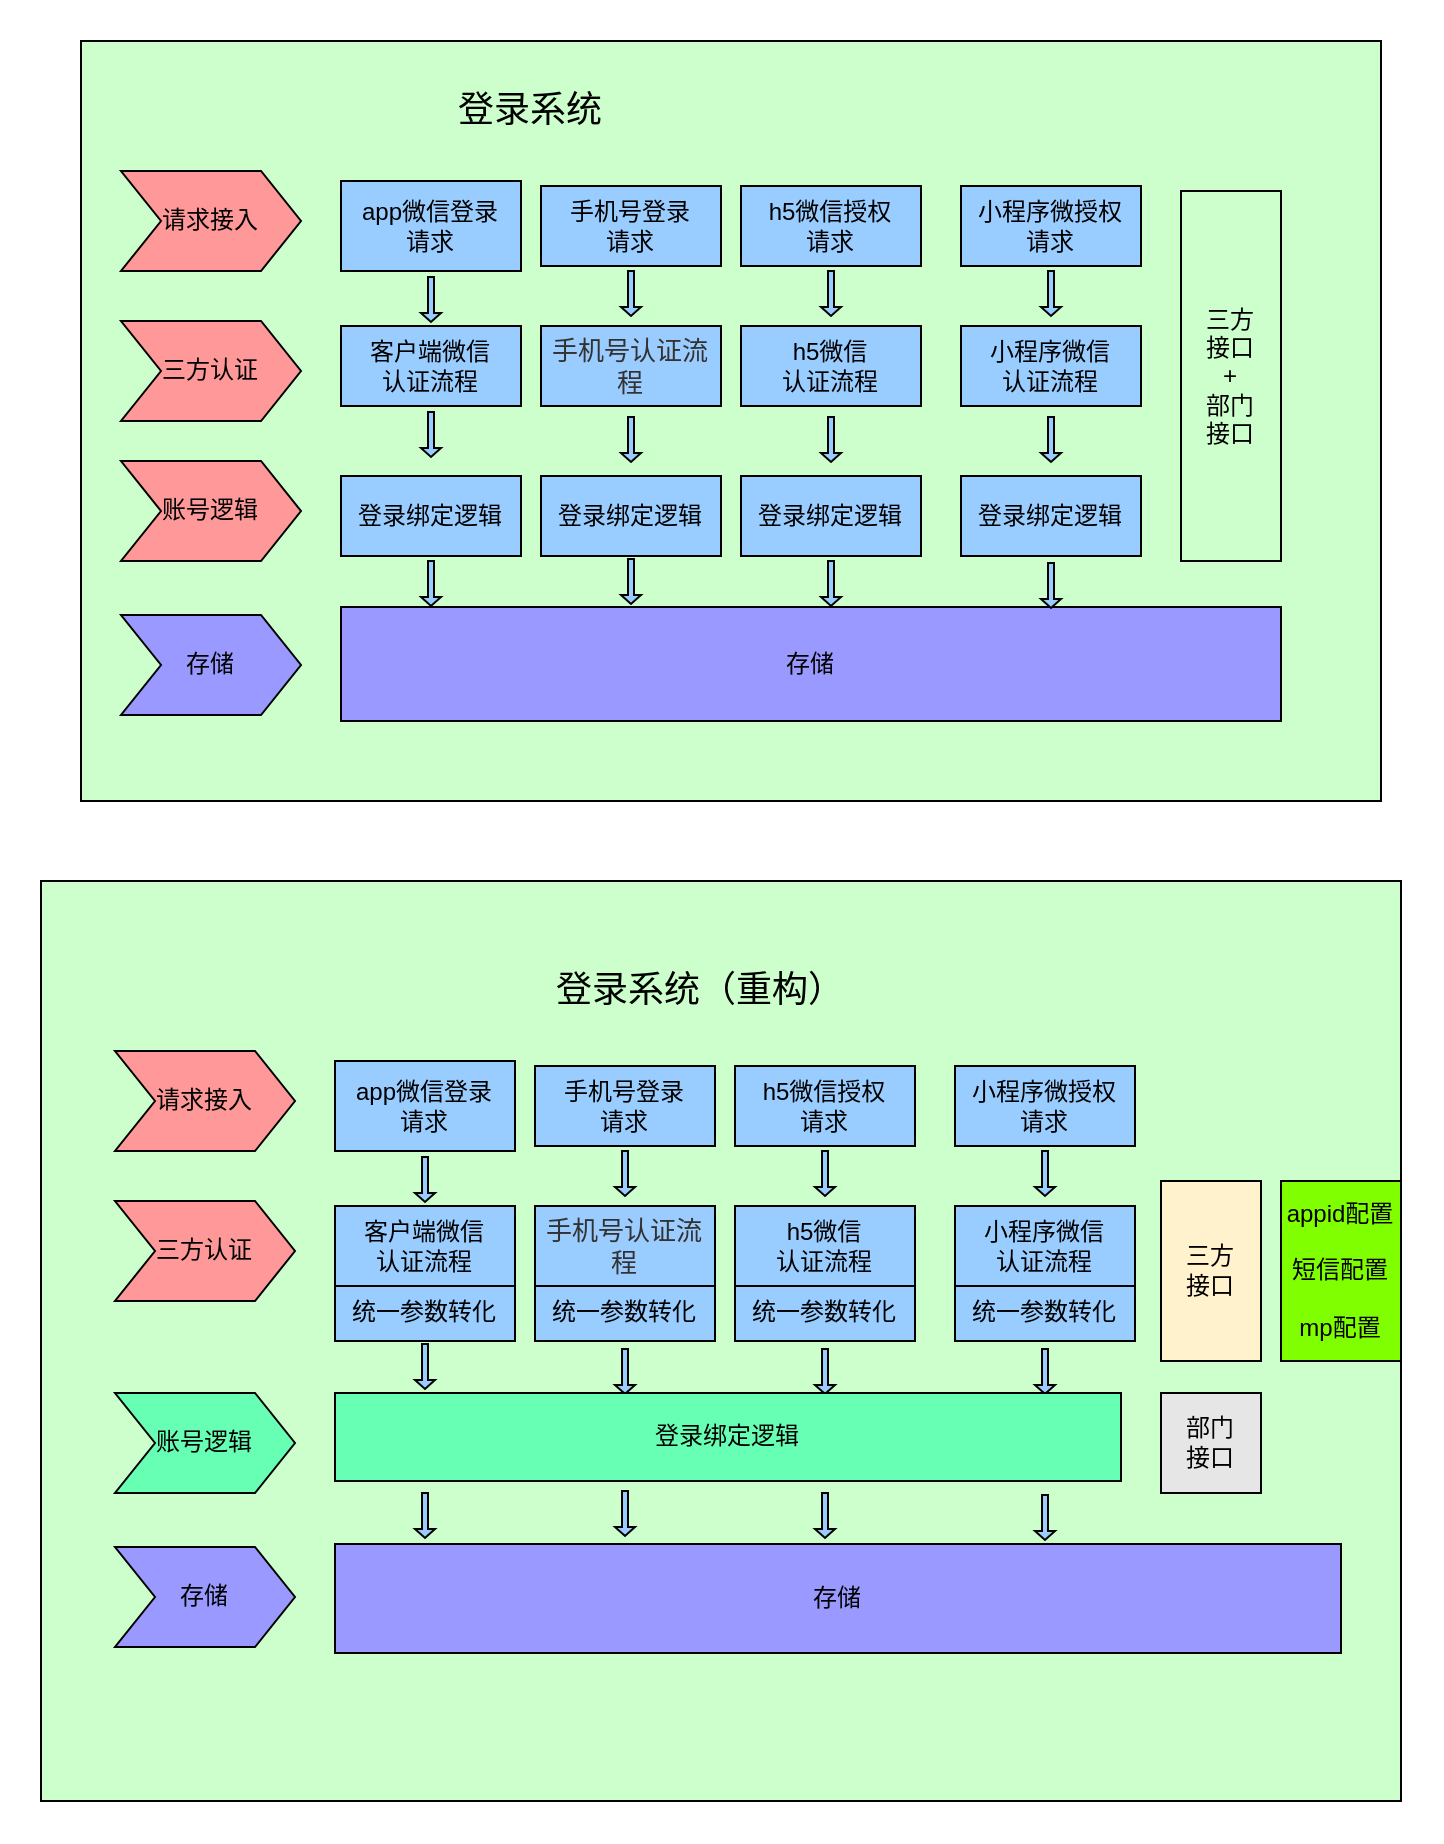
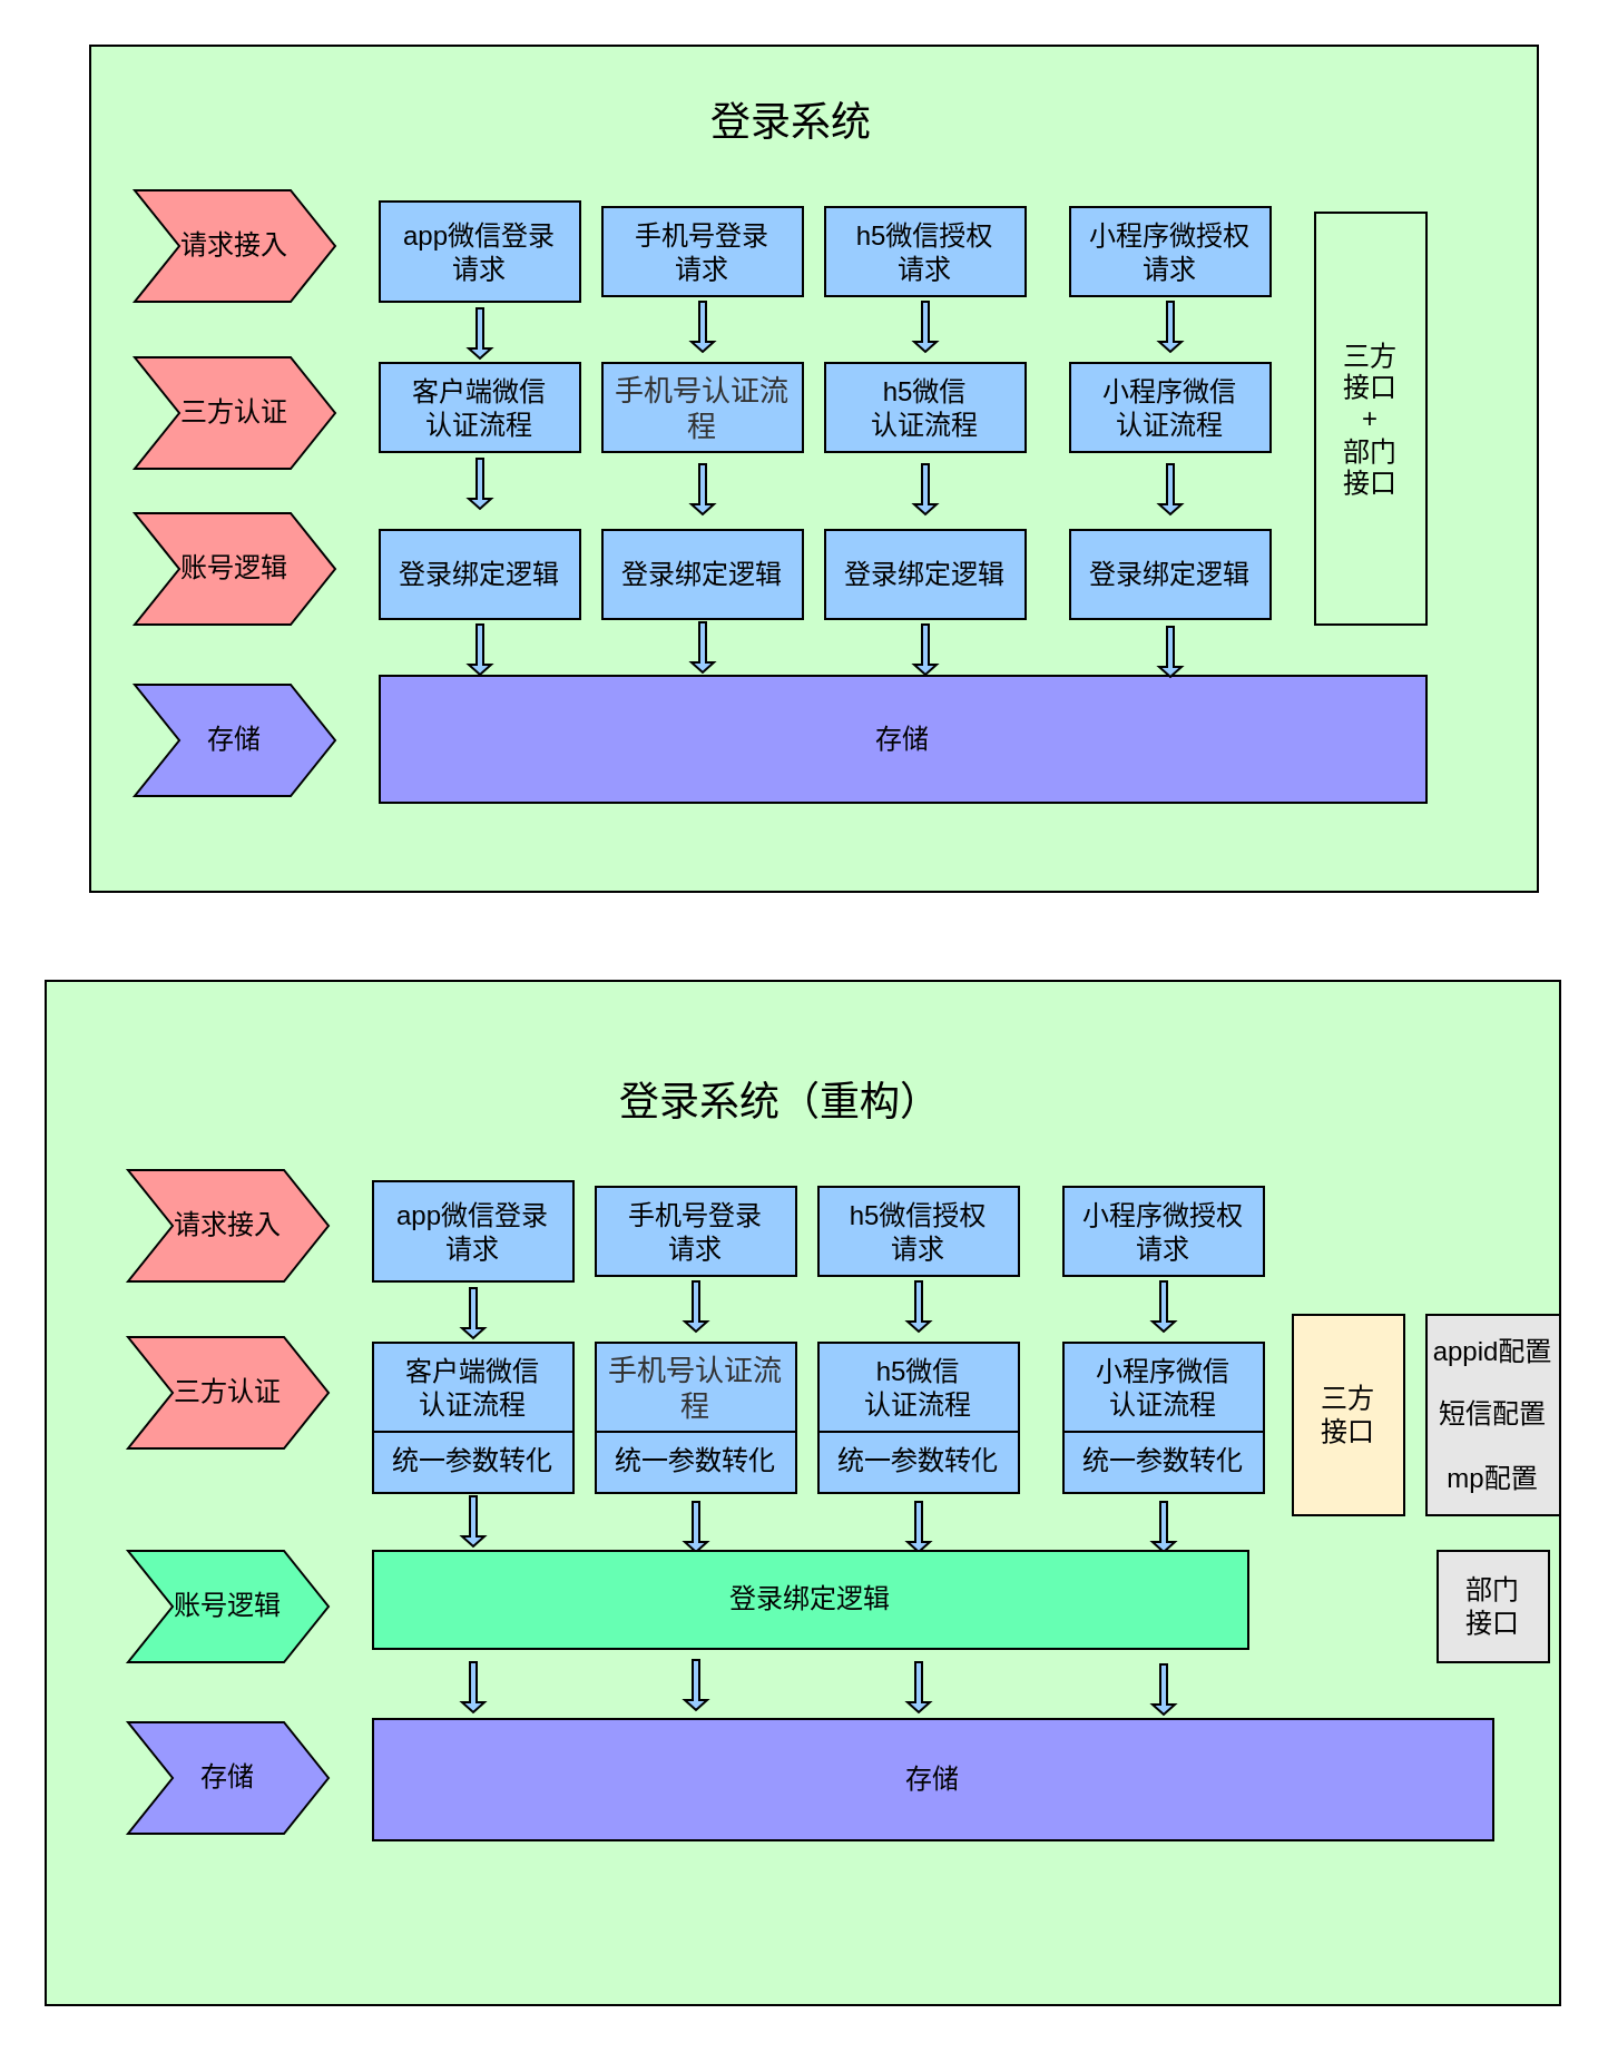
- <mxCell id="34" value="&lt;font style=&quot;font-size: 18px&quot;&gt;登录系统&lt;/font&gt;" style="text;html=1;strokeColor=none;fillColor=none;align=center;verticalAlign=middle;whiteSpace=wrap;rounded=0;" vertex="1" parent="1"><mxGeometry x="210" y="40" width="110" height="30" as="geometry" /></mxCell>
+ <mxCell id="34" value="&lt;font style=&quot;font-size: 18px&quot;&gt;登录系统&lt;/font&gt;" style="text;html=1;strokeColor=none;fillColor=none;align=center;verticalAlign=middle;whiteSpace=wrap;rounded=0;" vertex="1" parent="1"><mxGeometry x="300" y="40" width="110" height="30" as="geometry" /></mxCell>
- <mxCell id="69" value="&lt;div class=&quot;mind-clipboard&quot;&gt;appid配置&lt;/div&gt;&lt;div class=&quot;mind-clipboard&quot;&gt;&lt;br&gt;&lt;/div&gt;&lt;div class=&quot;mind-clipboard&quot;&gt;短信配置&lt;/div&gt;&lt;div class=&quot;mind-clipboard&quot;&gt;&lt;br&gt;&lt;/div&gt;&lt;div class=&quot;mind-clipboard&quot;&gt;mp配置&lt;/div&gt;" style="whiteSpace=wrap;html=1;fillColor=#80FF00;" vertex="1" parent="1"><mxGeometry x="640" y="590" width="60" height="90" as="geometry" /></mxCell>
+ <mxCell id="69" value="&lt;div class=&quot;mind-clipboard&quot;&gt;appid配置&lt;/div&gt;&lt;div class=&quot;mind-clipboard&quot;&gt;&lt;br&gt;&lt;/div&gt;&lt;div class=&quot;mind-clipboard&quot;&gt;短信配置&lt;/div&gt;&lt;div class=&quot;mind-clipboard&quot;&gt;&lt;br&gt;&lt;/div&gt;&lt;div class=&quot;mind-clipboard&quot;&gt;mp配置&lt;/div&gt;" style="whiteSpace=wrap;html=1;fillColor=#e6e6e6;" vertex="1" parent="1"><mxGeometry x="640" y="590" width="60" height="90" as="geometry" /></mxCell>
- <mxCell id="61" value="&lt;div class=&quot;mind-clipboard&quot;&gt;&lt;span&gt;部门&lt;/span&gt;&lt;br&gt;&lt;/div&gt;&lt;div class=&quot;mind-clipboard&quot;&gt;接口&lt;/div&gt;" style="whiteSpace=wrap;html=1;fillColor=#E6E6E6;" vertex="1" parent="1"><mxGeometry x="580" y="696" width="50" height="50" as="geometry" /></mxCell>
+ <mxCell id="61" value="&lt;div class=&quot;mind-clipboard&quot;&gt;&lt;span&gt;部门&lt;/span&gt;&lt;br&gt;&lt;/div&gt;&lt;div class=&quot;mind-clipboard&quot;&gt;接口&lt;/div&gt;" style="whiteSpace=wrap;html=1;fillColor=#E6E6E6;" vertex="1" parent="1"><mxGeometry x="645" y="696" width="50" height="50" as="geometry" /></mxCell>
